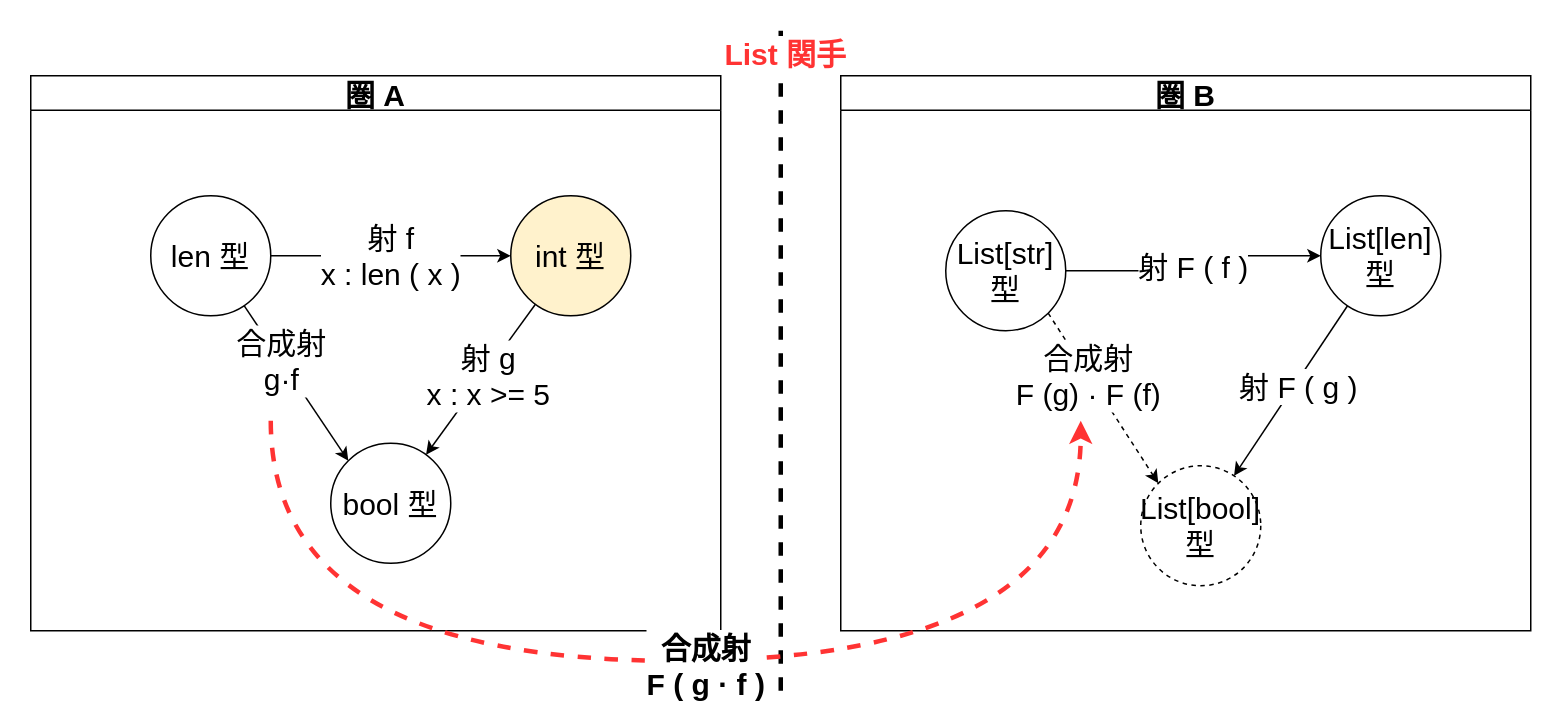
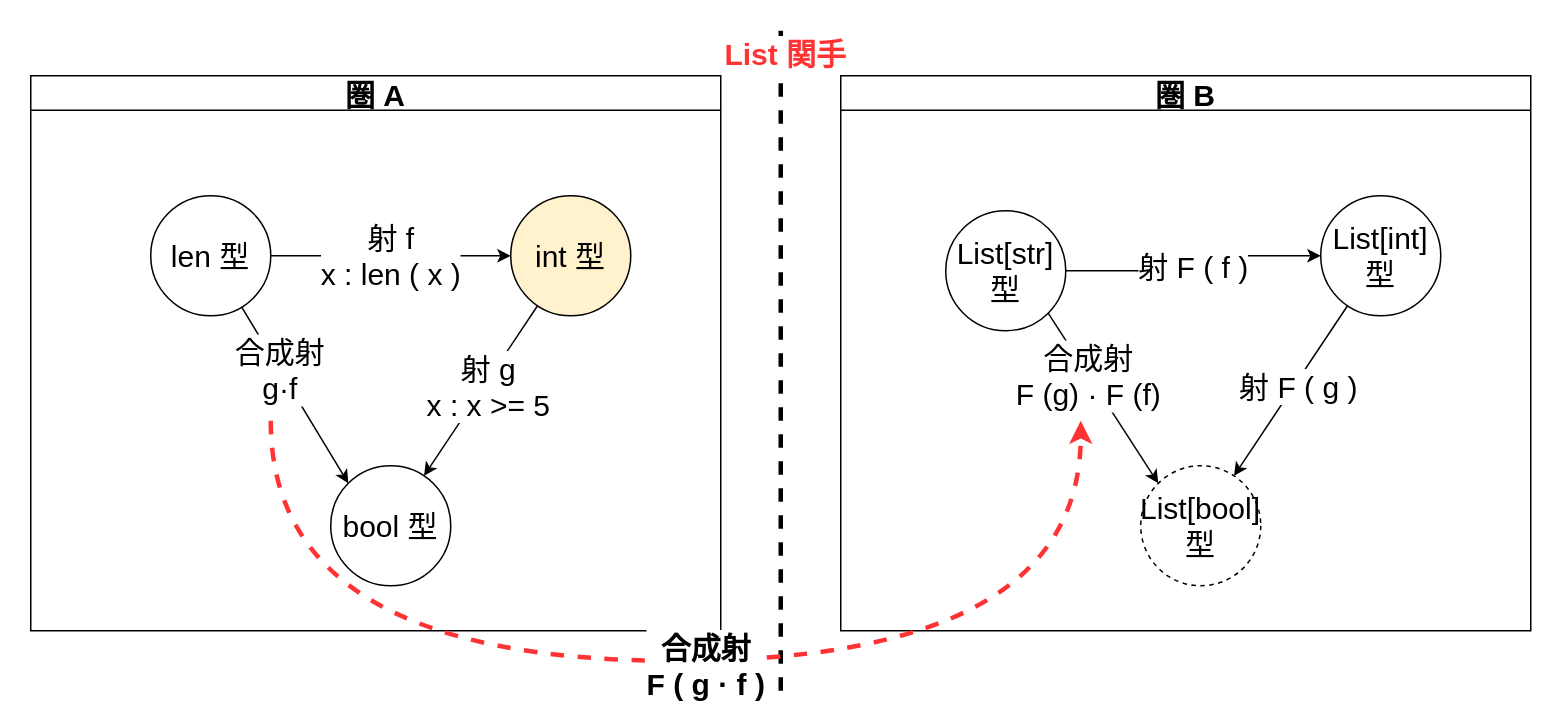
- <mxCell id="21" value="List[len] 型" style="ellipse;whiteSpace=wrap;html=1;aspect=fixed;fontSize=20;" parent="1" vertex="1"><mxGeometry x="880" y="130" width="80" height="80" as="geometry" /></mxCell>
+ <mxCell id="21" value="List[int] 型" style="ellipse;whiteSpace=wrap;html=1;aspect=fixed;fontSize=20;" parent="1" vertex="1"><mxGeometry x="880" y="130" width="80" height="80" as="geometry" /></mxCell>
- <mxCell id="16" style="edgeStyle=none;rounded=0;orthogonalLoop=1;jettySize=auto;html=1;exitX=1;exitY=1;exitDx=0;exitDy=0;entryX=0;entryY=0;entryDx=0;entryDy=0;fontSize=20;dashed=1;" edge="1" parent="1" source="18" target="22"><mxGeometry relative="1" as="geometry" /></mxCell>
+ <mxCell id="16" style="edgeStyle=none;rounded=0;orthogonalLoop=1;jettySize=auto;html=1;exitX=1;exitY=1;exitDx=0;exitDy=0;entryX=0;entryY=0;entryDx=0;entryDy=0;fontSize=20;" edge="1" parent="1" source="18" target="22"><mxGeometry relative="1" as="geometry" /></mxCell>
- <mxCell id="10" value="bool&amp;nbsp;型" style="ellipse;whiteSpace=wrap;html=1;aspect=fixed;fontSize=20;" parent="1" vertex="1"><mxGeometry x="220" y="295" width="80" height="80" as="geometry" /></mxCell>
+ <mxCell id="10" value="bool&amp;nbsp;型" style="ellipse;whiteSpace=wrap;html=1;aspect=fixed;fontSize=20;" parent="1" vertex="1"><mxGeometry x="220" y="310" width="80" height="80" as="geometry" /></mxCell>
